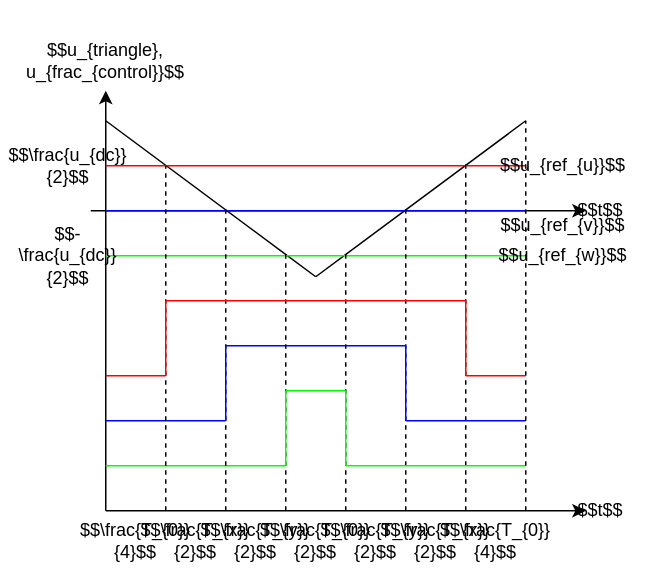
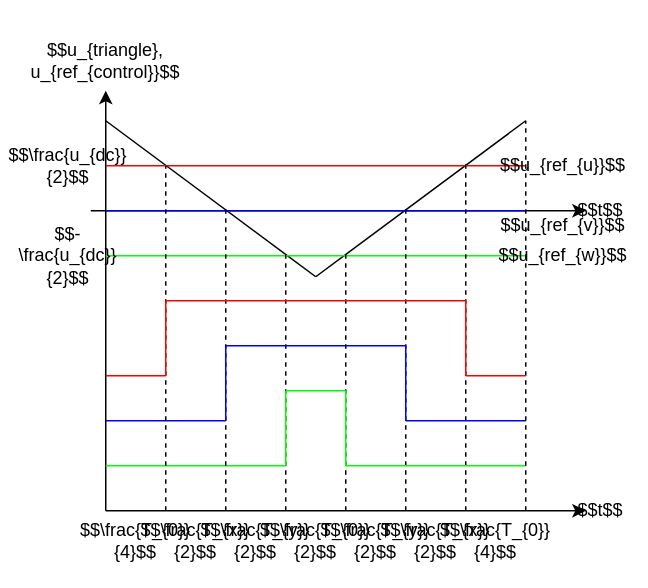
- <mxCell id="46" value="$$u_{triangle}, u_{frac_{control}}$$" style="text;html=1;align=center;verticalAlign=middle;whiteSpace=wrap;rounded=0;" parent="1" vertex="1"><mxGeometry x="20" y="20" width="100" height="40" as="geometry" /></mxCell>
+ <mxCell id="46" value="$$u_{triangle}, u_{ref_{control}}$$" style="text;html=1;align=center;verticalAlign=middle;whiteSpace=wrap;rounded=0;" parent="1" vertex="1"><mxGeometry x="20" y="20" width="100" height="40" as="geometry" /></mxCell>
